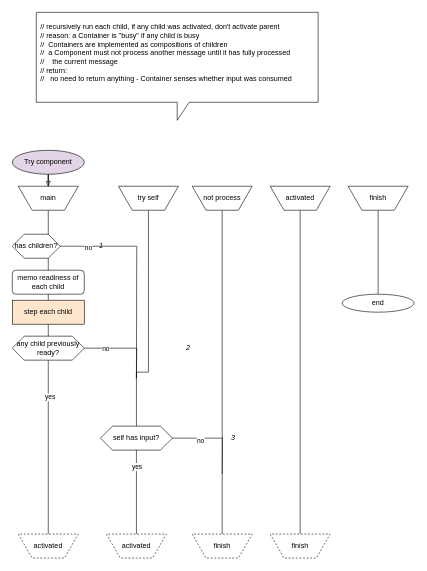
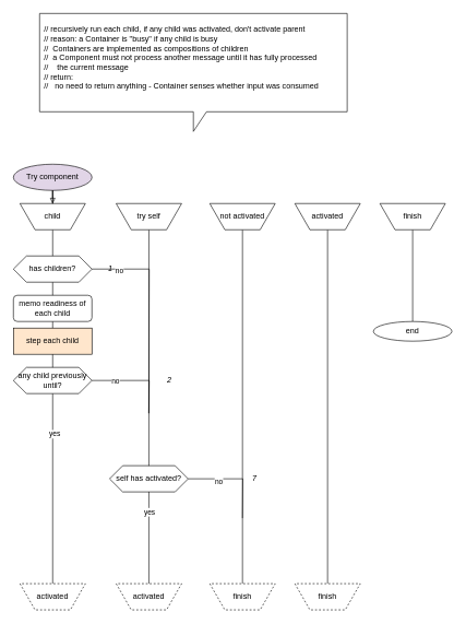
- <mxCell id="14" value="main" style="verticalLabelPosition=middle;verticalAlign=middle;html=1;shape=trapezoid;perimeter=trapezoidPerimeter;whiteSpace=wrap;size=0.23;arcSize=10;flipV=1;labelPosition=center;align=center;" parent="1" vertex="1"><mxGeometry x="30" y="310" width="100" height="40" as="geometry" /></mxCell>
+ <mxCell id="14" value="child" style="verticalLabelPosition=middle;verticalAlign=middle;html=1;shape=trapezoid;perimeter=trapezoidPerimeter;whiteSpace=wrap;size=0.23;arcSize=10;flipV=1;labelPosition=center;align=center;" parent="1" vertex="1"><mxGeometry x="30" y="310" width="100" height="40" as="geometry" /></mxCell>
- <mxCell id="26" value="try self" style="verticalLabelPosition=middle;verticalAlign=middle;html=1;shape=trapezoid;perimeter=trapezoidPerimeter;whiteSpace=wrap;size=0.23;arcSize=10;flipV=1;labelPosition=center;align=center;" parent="1" vertex="1"><mxGeometry x="197" y="310" width="100" height="40" as="geometry" /></mxCell>
+ <mxCell id="26" value="try self" style="verticalLabelPosition=middle;verticalAlign=middle;html=1;shape=trapezoid;perimeter=trapezoidPerimeter;whiteSpace=wrap;size=0.23;arcSize=10;flipV=1;labelPosition=center;align=center;" parent="1" vertex="1"><mxGeometry x="177" y="310" width="100" height="40" as="geometry" /></mxCell>
- <mxCell id="13" value="not process" style="verticalLabelPosition=middle;verticalAlign=middle;html=1;shape=trapezoid;perimeter=trapezoidPerimeter;whiteSpace=wrap;size=0.23;arcSize=10;flipV=1;labelPosition=center;align=center;" parent="1" vertex="1"><mxGeometry x="320" y="310" width="100" height="40" as="geometry" /></mxCell>
+ <mxCell id="13" value="not activated" style="verticalLabelPosition=middle;verticalAlign=middle;html=1;shape=trapezoid;perimeter=trapezoidPerimeter;whiteSpace=wrap;size=0.23;arcSize=10;flipV=1;labelPosition=center;align=center;" parent="1" vertex="1"><mxGeometry x="320" y="310" width="100" height="40" as="geometry" /></mxCell>
- <mxCell id="7" value="has children?" style="shape=hexagon;perimeter=hexagonPerimeter2;whiteSpace=wrap;html=1;fixedSize=1;" parent="1" vertex="1"><mxGeometry x="20" y="390" width="80" height="40" as="geometry" /></mxCell>
+ <mxCell id="7" value="has children?" style="shape=hexagon;perimeter=hexagonPerimeter2;whiteSpace=wrap;html=1;fixedSize=1;" parent="1" vertex="1"><mxGeometry x="20" y="390" width="120" height="40" as="geometry" /></mxCell>
- <mxCell id="10" value="any child previously ready?" style="shape=hexagon;perimeter=hexagonPerimeter2;whiteSpace=wrap;html=1;fixedSize=1;" parent="1" vertex="1"><mxGeometry x="20" y="560" width="120" height="40" as="geometry" /></mxCell>
+ <mxCell id="10" value="any child previously until?" style="shape=hexagon;perimeter=hexagonPerimeter2;whiteSpace=wrap;html=1;fixedSize=1;" parent="1" vertex="1"><mxGeometry x="20" y="560" width="120" height="40" as="geometry" /></mxCell>
- <mxCell id="32" value="&lt;i&gt;2&lt;/i&gt;" style="text;html=1;strokeColor=none;fillColor=none;align=center;verticalAlign=middle;whiteSpace=wrap;rounded=0;" parent="1" vertex="1"><mxGeometry x="302" y="570" width="23" height="20" as="geometry" /></mxCell>
+ <mxCell id="32" value="&lt;i&gt;2&lt;/i&gt;" style="text;html=1;strokeColor=none;fillColor=none;align=center;verticalAlign=middle;whiteSpace=wrap;rounded=0;" parent="1" vertex="1"><mxGeometry x="247" y="570" width="23" height="20" as="geometry" /></mxCell>
- <mxCell id="30" value="self has input?" style="shape=hexagon;perimeter=hexagonPerimeter2;whiteSpace=wrap;html=1;fixedSize=1;" parent="1" vertex="1"><mxGeometry x="167" y="710" width="120" height="40" as="geometry" /></mxCell>
+ <mxCell id="30" value="self has activated?" style="shape=hexagon;perimeter=hexagonPerimeter2;whiteSpace=wrap;html=1;fixedSize=1;" parent="1" vertex="1"><mxGeometry x="167" y="710" width="120" height="40" as="geometry" /></mxCell>
- <mxCell id="33" value="&lt;i&gt;3&lt;/i&gt;" style="text;html=1;strokeColor=none;fillColor=none;align=center;verticalAlign=middle;whiteSpace=wrap;rounded=0;" parent="1" vertex="1"><mxGeometry x="377" y="720" width="23" height="20" as="geometry" /></mxCell>
+ <mxCell id="33" value="&lt;i&gt;7&lt;/i&gt;" style="text;html=1;strokeColor=none;fillColor=none;align=center;verticalAlign=middle;whiteSpace=wrap;rounded=0;" parent="1" vertex="1"><mxGeometry x="377" y="720" width="23" height="20" as="geometry" /></mxCell>
